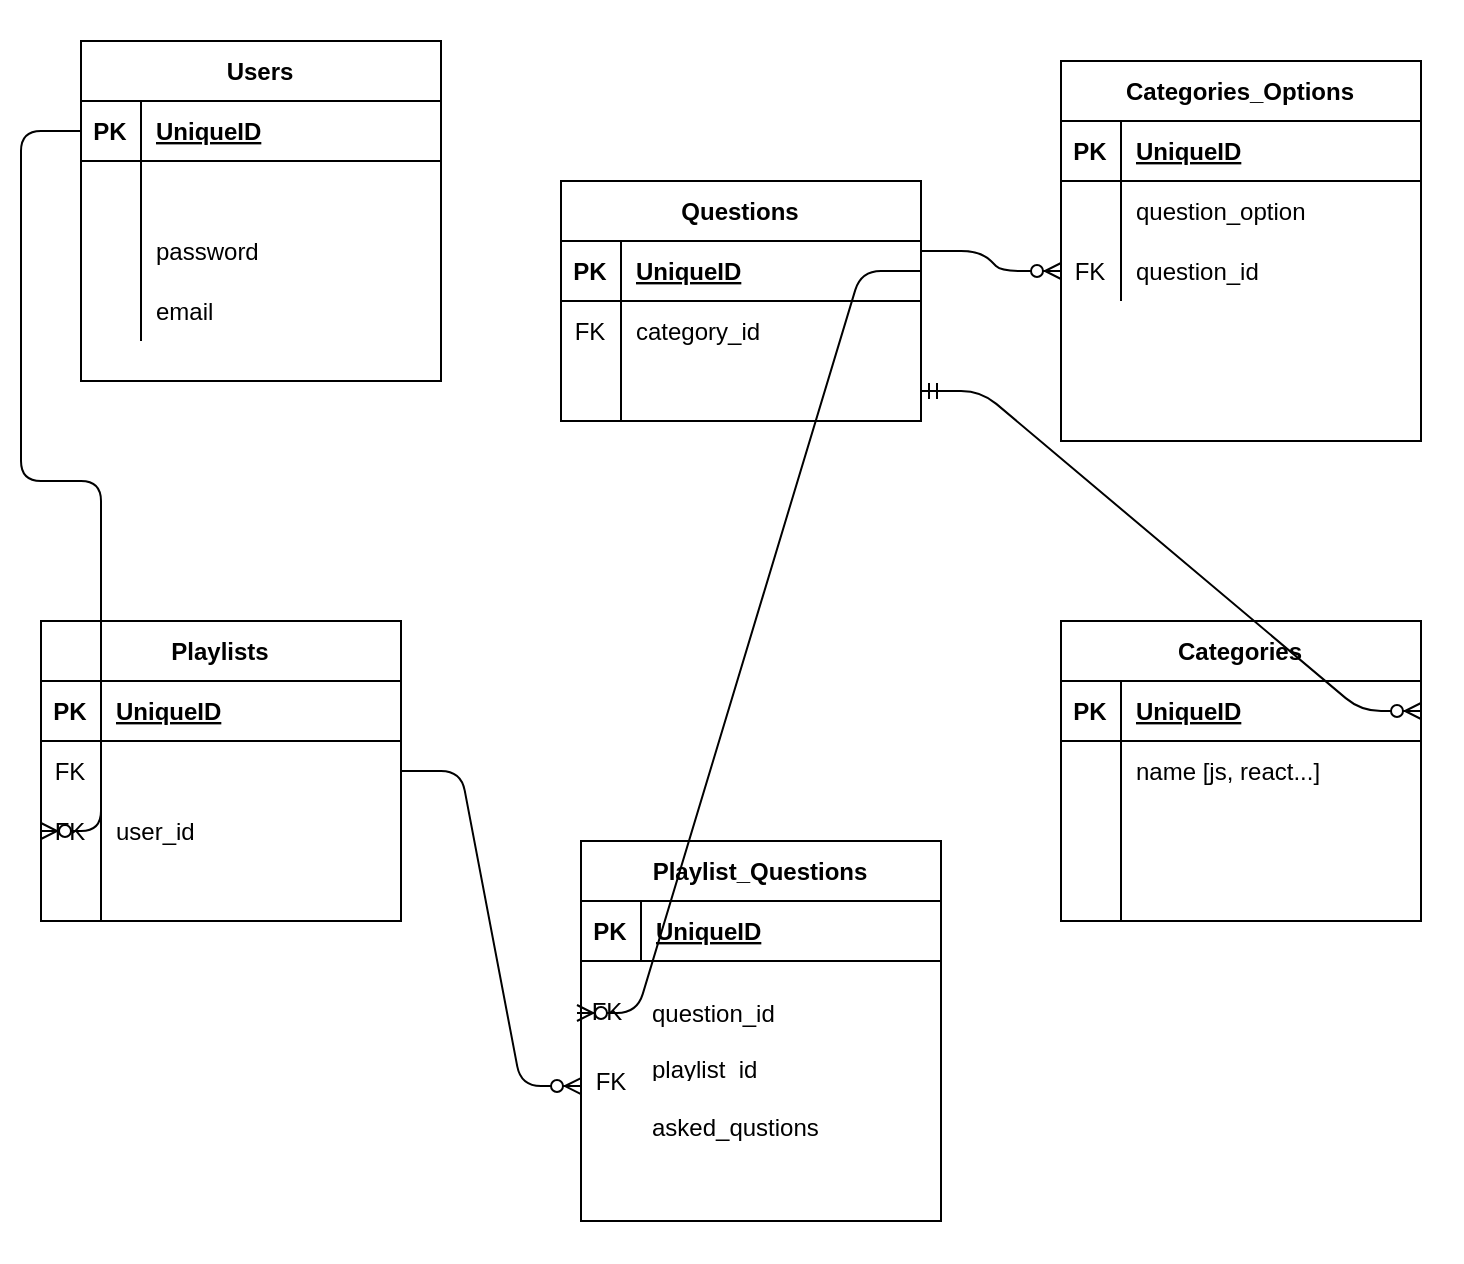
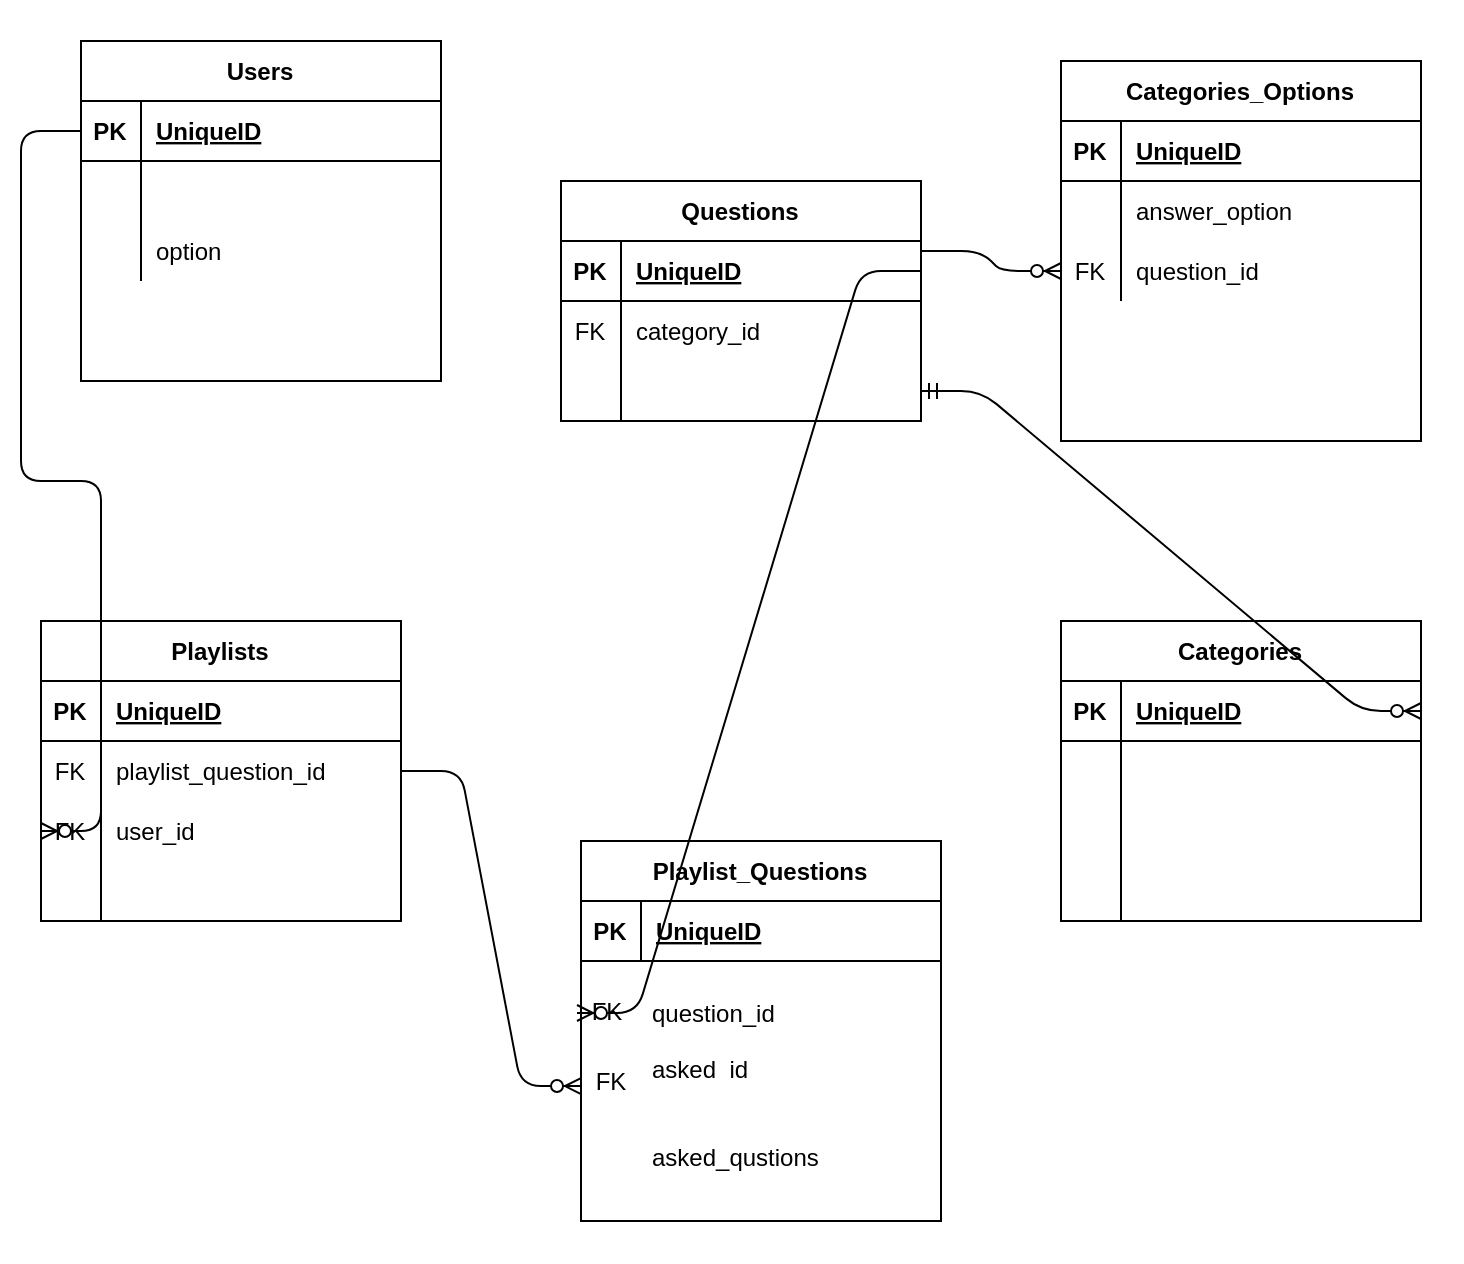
- <mxCell id="62" value="question_option" style="shape=partialRectangle;connectable=0;fillColor=none;top=0;left=0;bottom=0;right=0;align=left;spacingLeft=6;overflow=hidden;" parent="60" vertex="1"><mxGeometry x="30" width="150" height="30" as="geometry" /></mxCell>
+ <mxCell id="62" value="answer_option" style="shape=partialRectangle;connectable=0;fillColor=none;top=0;left=0;bottom=0;right=0;align=left;spacingLeft=6;overflow=hidden;" parent="60" vertex="1"><mxGeometry x="30" width="150" height="30" as="geometry" /></mxCell>
- <mxCell id="10" value="password" style="shape=partialRectangle;connectable=0;fillColor=none;top=0;left=0;bottom=0;right=0;align=left;spacingLeft=6;overflow=hidden;" parent="8" vertex="1"><mxGeometry x="30" width="150" height="30" as="geometry" /></mxCell>
+ <mxCell id="10" value="option" style="shape=partialRectangle;connectable=0;fillColor=none;top=0;left=0;bottom=0;right=0;align=left;spacingLeft=6;overflow=hidden;" parent="8" vertex="1"><mxGeometry x="30" width="150" height="30" as="geometry" /></mxCell>
- <mxCell id="13" value="email" style="shape=partialRectangle;connectable=0;fillColor=none;top=0;left=0;bottom=0;right=0;align=left;spacingLeft=6;overflow=hidden;" parent="11" vertex="1"><mxGeometry x="30" width="150" height="30" as="geometry" /></mxCell>
+ <mxCell id="30" value="playlist_question_id" style="shape=partialRectangle;connectable=0;fillColor=none;top=0;left=0;bottom=0;right=0;align=left;spacingLeft=6;overflow=hidden;" parent="28" vertex="1"><mxGeometry x="30" width="150" height="30" as="geometry" /></mxCell>
- <mxCell id="44" value="name [js, react...]" style="shape=partialRectangle;connectable=0;fillColor=none;top=0;left=0;bottom=0;right=0;align=left;spacingLeft=6;overflow=hidden;" parent="42" vertex="1"><mxGeometry x="30" width="150" height="30" as="geometry" /></mxCell>
- <mxCell id="70" value="playlist_id" style="shape=partialRectangle;connectable=0;fillColor=none;top=0;left=0;bottom=0;right=0;align=left;spacingLeft=6;overflow=hidden;" parent="1" vertex="1"><mxGeometry x="318" y="526" width="150" height="14" as="geometry" /></mxCell>
+ <mxCell id="70" value="asked_id" style="shape=partialRectangle;connectable=0;fillColor=none;top=0;left=0;bottom=0;right=0;align=left;spacingLeft=6;overflow=hidden;" parent="1" vertex="1"><mxGeometry x="318" y="526" width="150" height="14" as="geometry" /></mxCell>
- <mxCell id="74" value="asked_qustions" style="shape=partialRectangle;connectable=0;fillColor=none;top=0;left=0;bottom=0;right=0;align=left;spacingLeft=6;overflow=hidden;" vertex="1" parent="1"><mxGeometry x="318" y="551" width="150" height="24" as="geometry" /></mxCell>
+ <mxCell id="74" value="asked_qustions" style="shape=partialRectangle;connectable=0;fillColor=none;top=0;left=0;bottom=0;right=0;align=left;spacingLeft=6;overflow=hidden;" vertex="1" parent="1"><mxGeometry x="318" y="566" width="150" height="24" as="geometry" /></mxCell>
